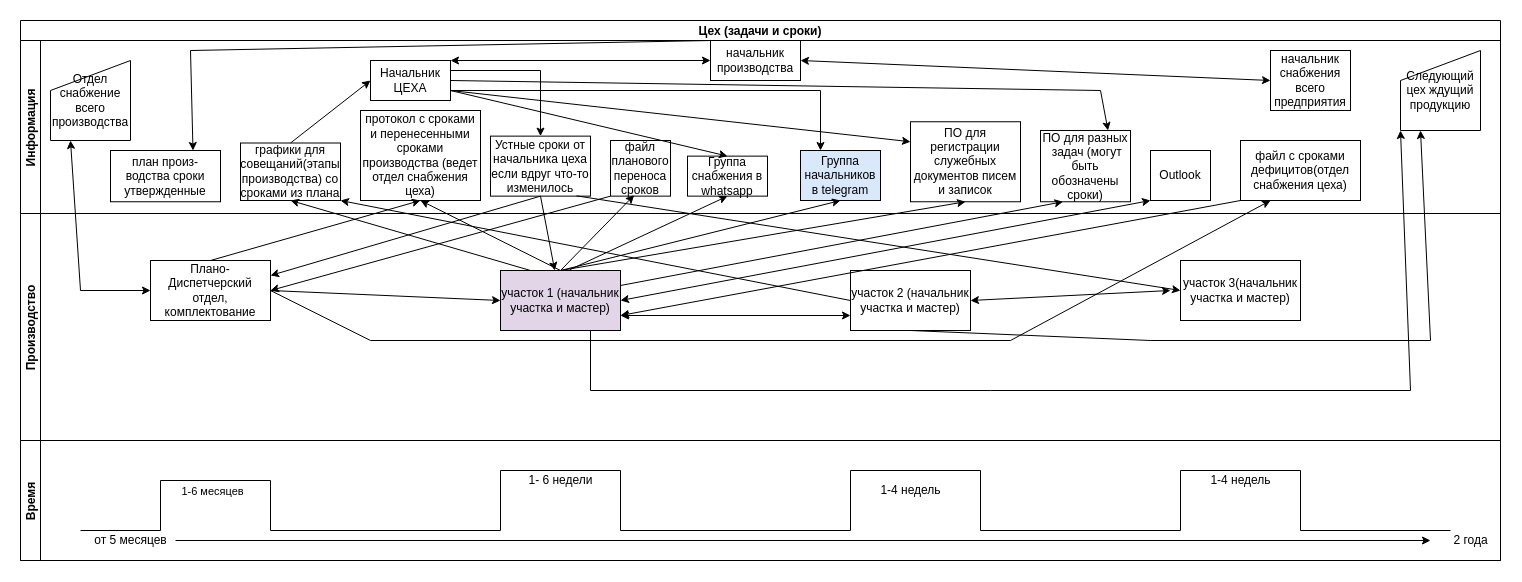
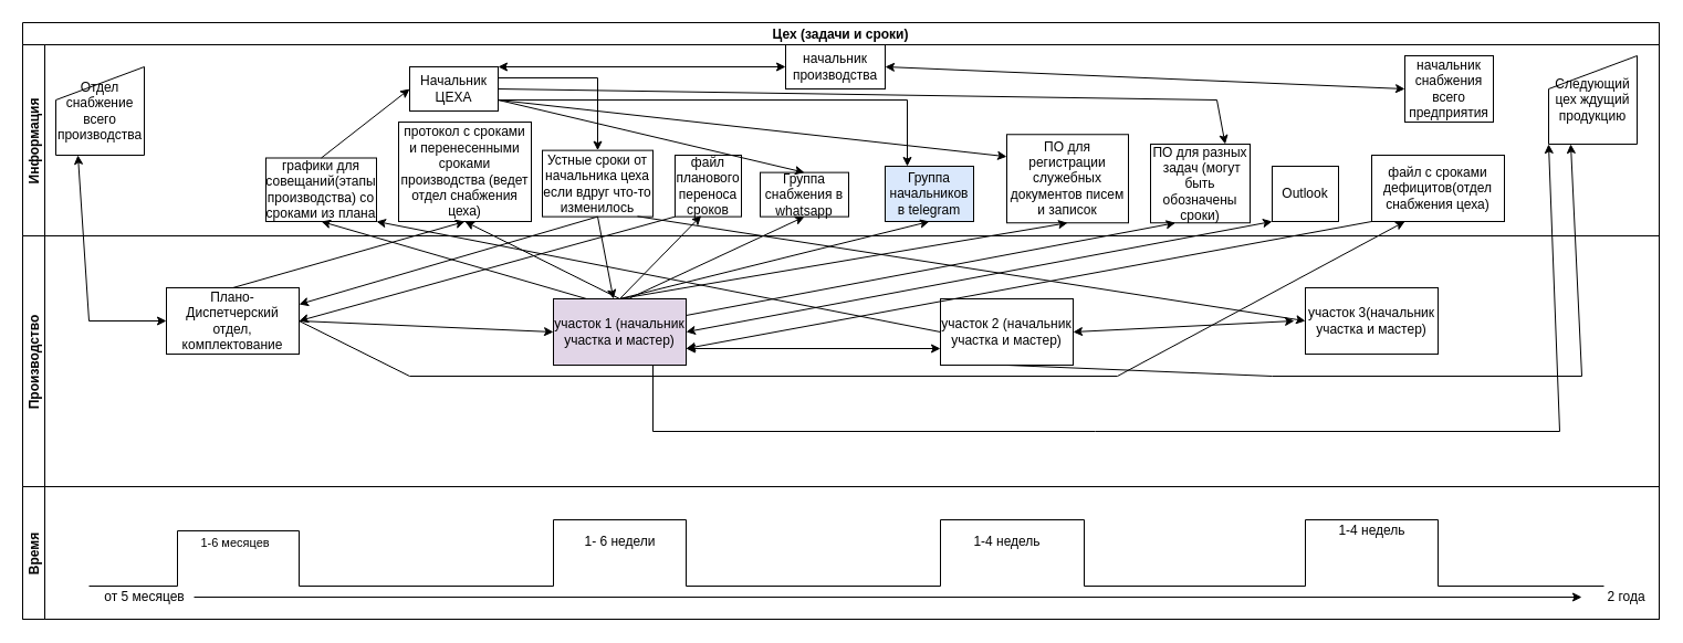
- <mxCell id="28" value="" style="endArrow=classic;html=1;rounded=0;exitX=0;exitY=0;exitDx=0;exitDy=0;entryX=0.75;entryY=0;entryDx=0;entryDy=0;" edge="1" parent="3" source="13" target="12"><mxGeometry width="50" height="50" relative="1" as="geometry"><mxPoint x="670" y="20" as="sourcePoint" /><mxPoint x="530" y="240" as="targetPoint" /><Array as="points"><mxPoint x="170" y="10" /></Array></mxGeometry></mxCell>
- <mxCell id="12" value="план произ-водства сроки утвержденные" style="rounded=0;whiteSpace=wrap;html=1;" vertex="1" parent="3"><mxGeometry x="90" y="110" width="110" height="51.25" as="geometry" /></mxCell>
- <mxCell id="37" value="1- 6 недели" style="text;html=1;align=center;verticalAlign=middle;resizable=0;points=[];autosize=1;strokeColor=none;fillColor=none;" vertex="1" parent="36"><mxGeometry x="500" y="30" width="80" height="20" as="geometry" /></mxCell>
+ <mxCell id="37" value="1- 6 недели" style="text;html=1;align=center;verticalAlign=middle;resizable=0;points=[];autosize=1;strokeColor=none;fillColor=none;" vertex="1" parent="36"><mxGeometry x="500" y="40" width="80" height="20" as="geometry" /></mxCell>
